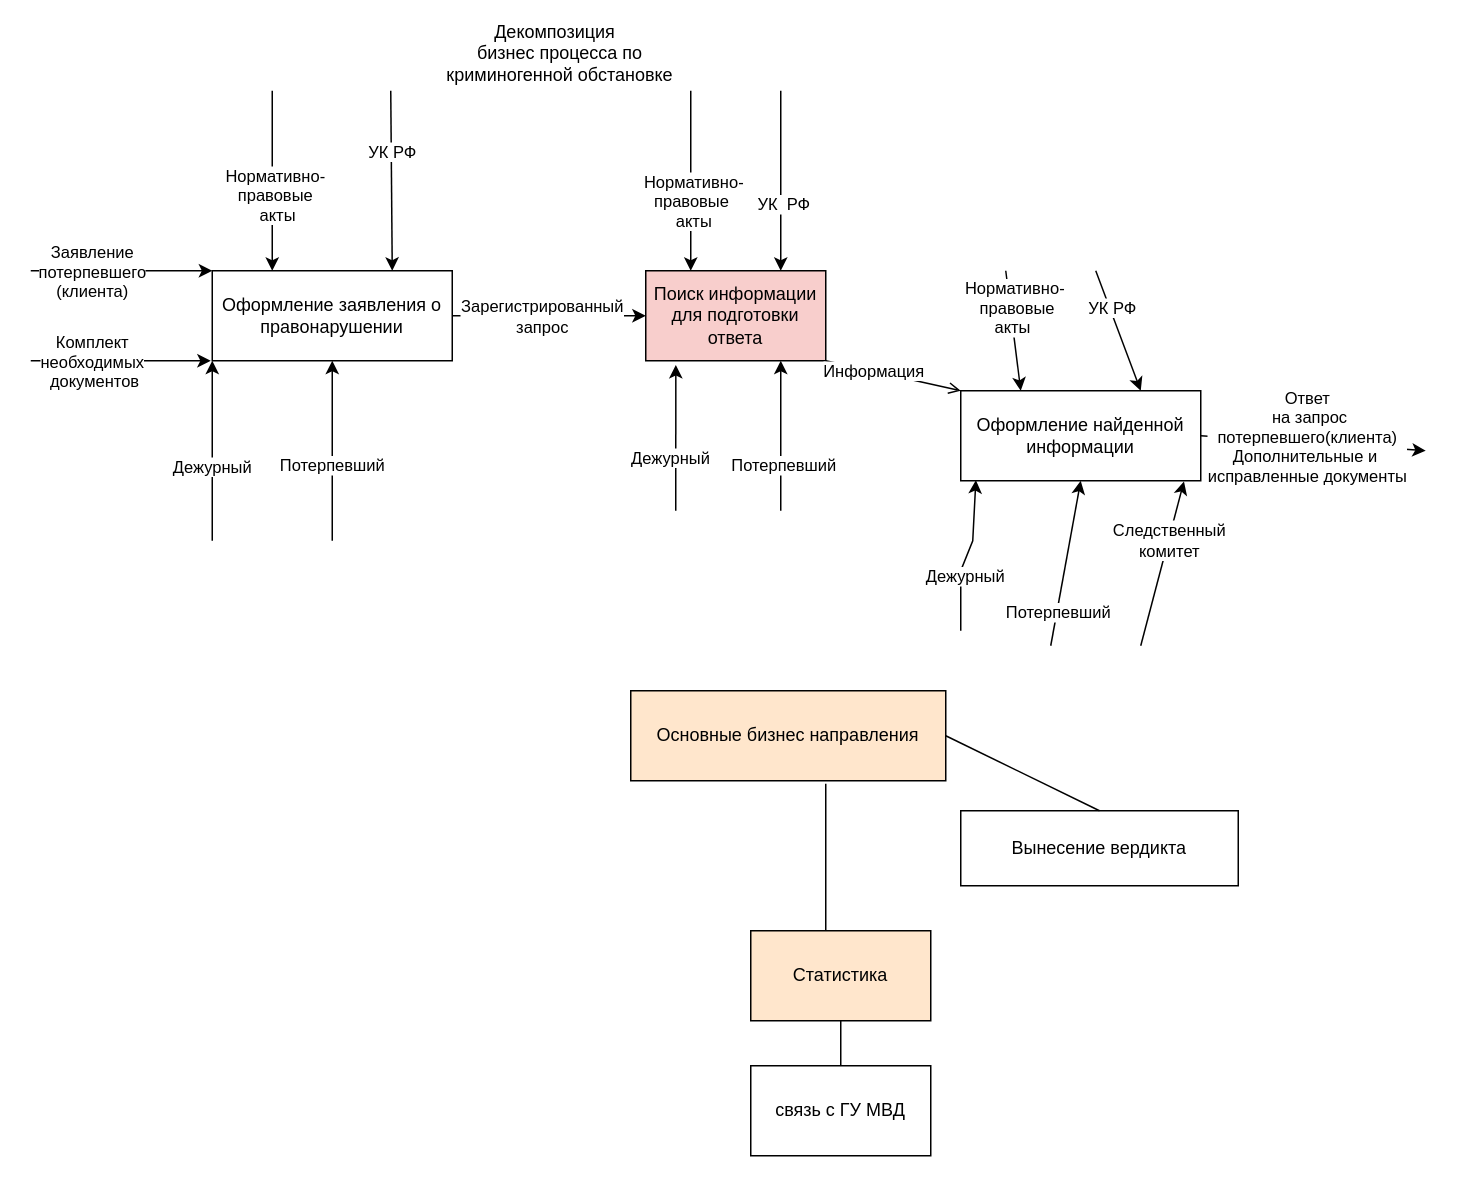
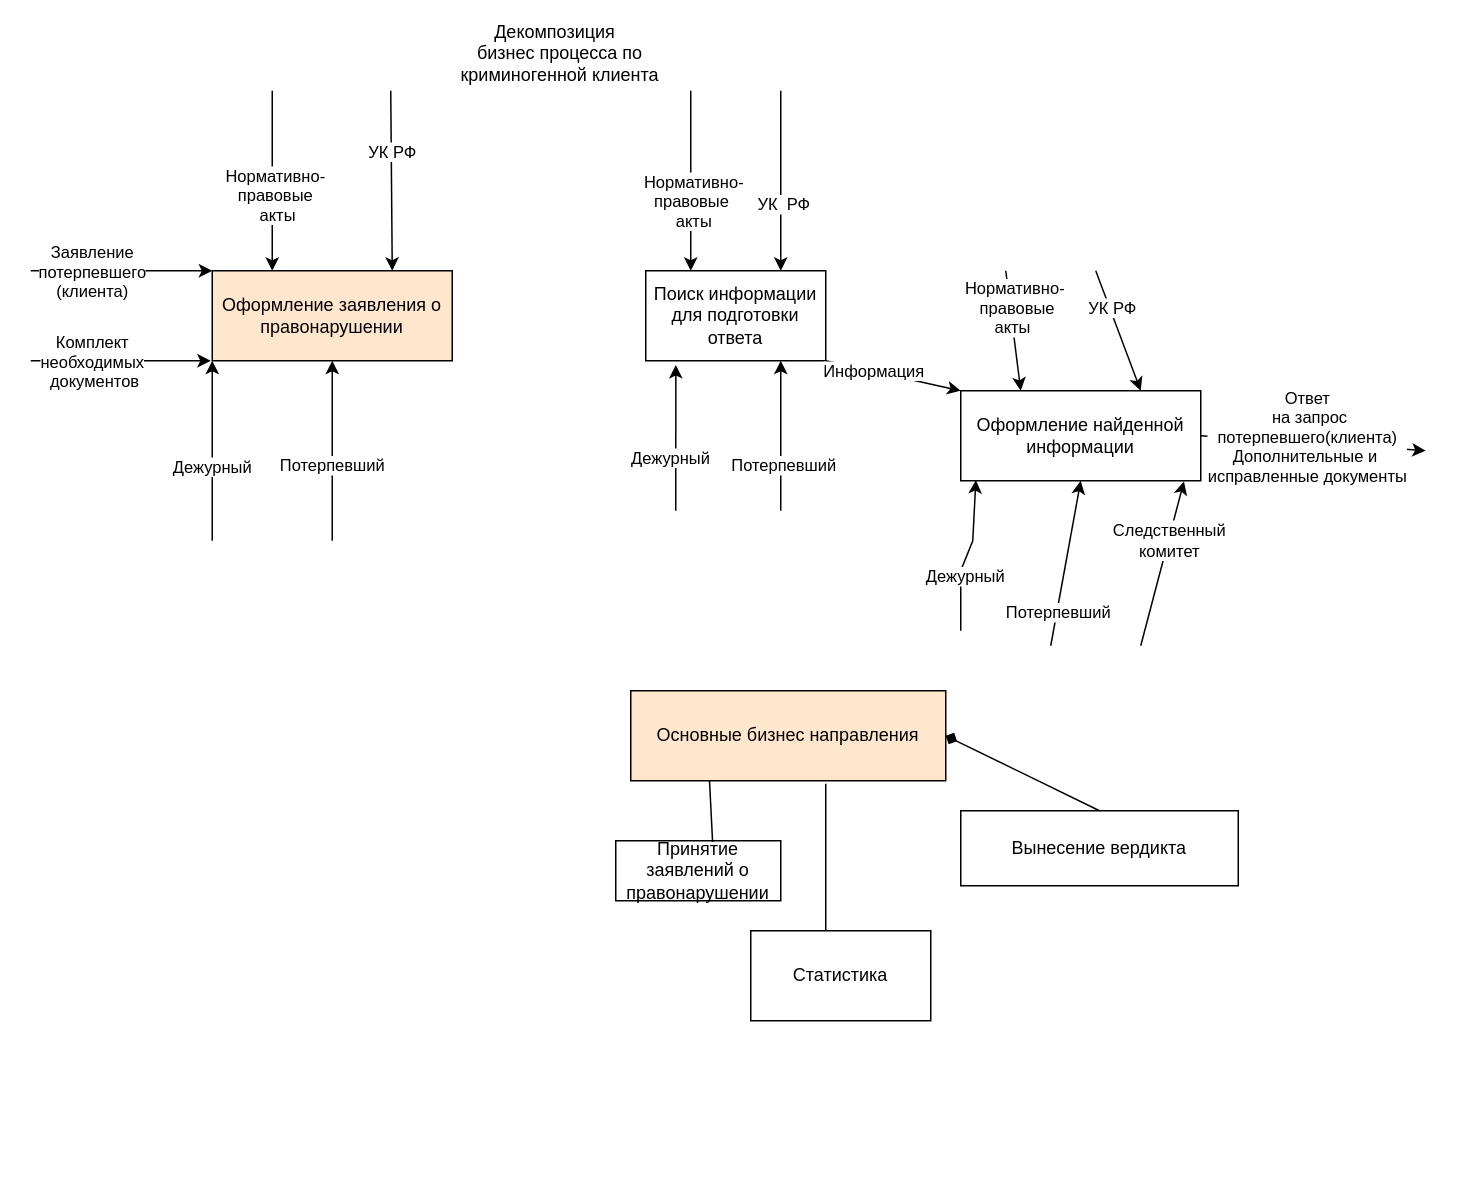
- <mxCell id="3" value="Декомпозиция&amp;nbsp;&amp;nbsp;&lt;br&gt;бизнес процесса по криминогенной обстановке&lt;br&gt;" style="text;html=1;strokeColor=none;fillColor=none;align=center;verticalAlign=middle;whiteSpace=wrap;rounded=0;" parent="1" vertex="1"><mxGeometry x="280" y="20" width="186" height="30" as="geometry" /></mxCell>
+ <mxCell id="3" value="Декомпозиция&amp;nbsp;&amp;nbsp;&lt;br&gt;бизнес процесса по криминогенной клиента&lt;br&gt;" style="text;html=1;strokeColor=none;fillColor=none;align=center;verticalAlign=middle;whiteSpace=wrap;rounded=0;" parent="1" vertex="1"><mxGeometry x="280" y="20" width="186" height="30" as="geometry" /></mxCell>
- <mxCell id="2" value="Оформление заявления о правонарушении" style="rounded=0;whiteSpace=wrap;html=1;" parent="1" vertex="1"><mxGeometry x="141" y="180" width="160" height="60" as="geometry" /></mxCell>
+ <mxCell id="2" value="Оформление заявления о правонарушении" style="rounded=0;whiteSpace=wrap;html=1;fillColor=#ffe6cc;" parent="1" vertex="1"><mxGeometry x="141" y="180" width="160" height="60" as="geometry" /></mxCell>
- <mxCell id="14" value="" style="endArrow=classic;html=1;rounded=0;exitX=1;exitY=0.5;exitDx=0;exitDy=0;" parent="1" source="2" target="16" edge="1"><mxGeometry width="50" height="50" relative="1" as="geometry"><mxPoint x="370" y="180" as="sourcePoint" /><mxPoint x="390" y="280" as="targetPoint" /></mxGeometry></mxCell>
- <mxCell id="15" value="Зарегистрированный &lt;br&gt;запрос" style="edgeLabel;html=1;align=center;verticalAlign=middle;resizable=0;points=[];" parent="14" vertex="1" connectable="0"><mxGeometry x="-0.228" y="1" relative="1" as="geometry"><mxPoint x="9" y="1" as="offset" /></mxGeometry></mxCell>
- <mxCell id="16" value="Поиск информации для подготовки ответа" style="rounded=0;whiteSpace=wrap;html=1;fillColor=#f8cecc;" parent="1" vertex="1"><mxGeometry x="430" y="180" width="120" height="60" as="geometry" /></mxCell>
+ <mxCell id="16" value="Поиск информации для подготовки ответа" style="rounded=0;whiteSpace=wrap;html=1;" parent="1" vertex="1"><mxGeometry x="430" y="180" width="120" height="60" as="geometry" /></mxCell>
- <mxCell id="26" value="" style="endArrow=open;html=1;rounded=0;entryX=0;entryY=0;entryDx=0;entryDy=0;exitX=1;exitY=1;exitDx=0;exitDy=0;" parent="1" source="16" target="25" edge="1"><mxGeometry width="50" height="50" relative="1" as="geometry"><mxPoint x="430" y="310" as="sourcePoint" /><mxPoint x="480" y="260" as="targetPoint" /></mxGeometry></mxCell>
+ <mxCell id="26" value="" style="endArrow=classic;html=1;rounded=0;entryX=0;entryY=0;entryDx=0;entryDy=0;exitX=1;exitY=1;exitDx=0;exitDy=0;" parent="1" source="16" target="25" edge="1"><mxGeometry width="50" height="50" relative="1" as="geometry"><mxPoint x="430" y="310" as="sourcePoint" /><mxPoint x="480" y="260" as="targetPoint" /></mxGeometry></mxCell>
- <mxCell id="46" value="" style="endArrow=none;html=1;rounded=0;entryX=1;entryY=0.5;entryDx=0;entryDy=0;exitX=0.5;exitY=0;exitDx=0;exitDy=0;" parent="1" source="45" target="42" edge="1"><mxGeometry width="50" height="50" relative="1" as="geometry"><mxPoint x="470" y="770" as="sourcePoint" /><mxPoint x="520" y="720" as="targetPoint" /></mxGeometry></mxCell>
+ <mxCell id="46" value="" style="endArrow=diamond;html=1;rounded=0;entryX=1;entryY=0.5;entryDx=0;entryDy=0;exitX=0.5;exitY=0;exitDx=0;exitDy=0;" parent="1" source="45" target="42" edge="1"><mxGeometry width="50" height="50" relative="1" as="geometry"><mxPoint x="470" y="770" as="sourcePoint" /><mxPoint x="520" y="720" as="targetPoint" /></mxGeometry></mxCell>
+ <mxCell id="44" value="" style="endArrow=none;html=1;rounded=0;entryX=0.25;entryY=1;entryDx=0;entryDy=0;exitX=0.587;exitY=0.02;exitDx=0;exitDy=0;exitPerimeter=0;" parent="1" source="43" target="42" edge="1"><mxGeometry width="50" height="50" relative="1" as="geometry"><mxPoint x="470" y="790" as="sourcePoint" /><mxPoint x="520" y="740" as="targetPoint" /></mxGeometry></mxCell>
+ <mxCell id="43" value="Принятие заявлений о правонарушении&lt;br&gt;" style="rounded=0;whiteSpace=wrap;html=1;" parent="1" vertex="1"><mxGeometry x="410" y="560" width="110" height="40" as="geometry" /></mxCell>
- <mxCell id="48" value="Статистика" style="rounded=0;whiteSpace=wrap;html=1;fillColor=#ffe6cc;" parent="1" vertex="1"><mxGeometry x="500" y="620" width="120" height="60" as="geometry" /></mxCell>
+ <mxCell id="48" value="Статистика" style="rounded=0;whiteSpace=wrap;html=1;" parent="1" vertex="1"><mxGeometry x="500" y="620" width="120" height="60" as="geometry" /></mxCell>
- <mxCell id="50" value="" style="endArrow=none;html=1;rounded=0;entryX=0.5;entryY=1;entryDx=0;entryDy=0;exitX=0.5;exitY=0;exitDx=0;exitDy=0;" parent="1" source="49" target="48" edge="1"><mxGeometry width="50" height="50" relative="1" as="geometry"><mxPoint x="470" y="770" as="sourcePoint" /><mxPoint x="520" y="720" as="targetPoint" /></mxGeometry></mxCell>
- <mxCell id="49" value="связь с ГУ МВД" style="rounded=0;whiteSpace=wrap;html=1;" parent="1" vertex="1"><mxGeometry x="500" y="710" width="120" height="60" as="geometry" /></mxCell>
